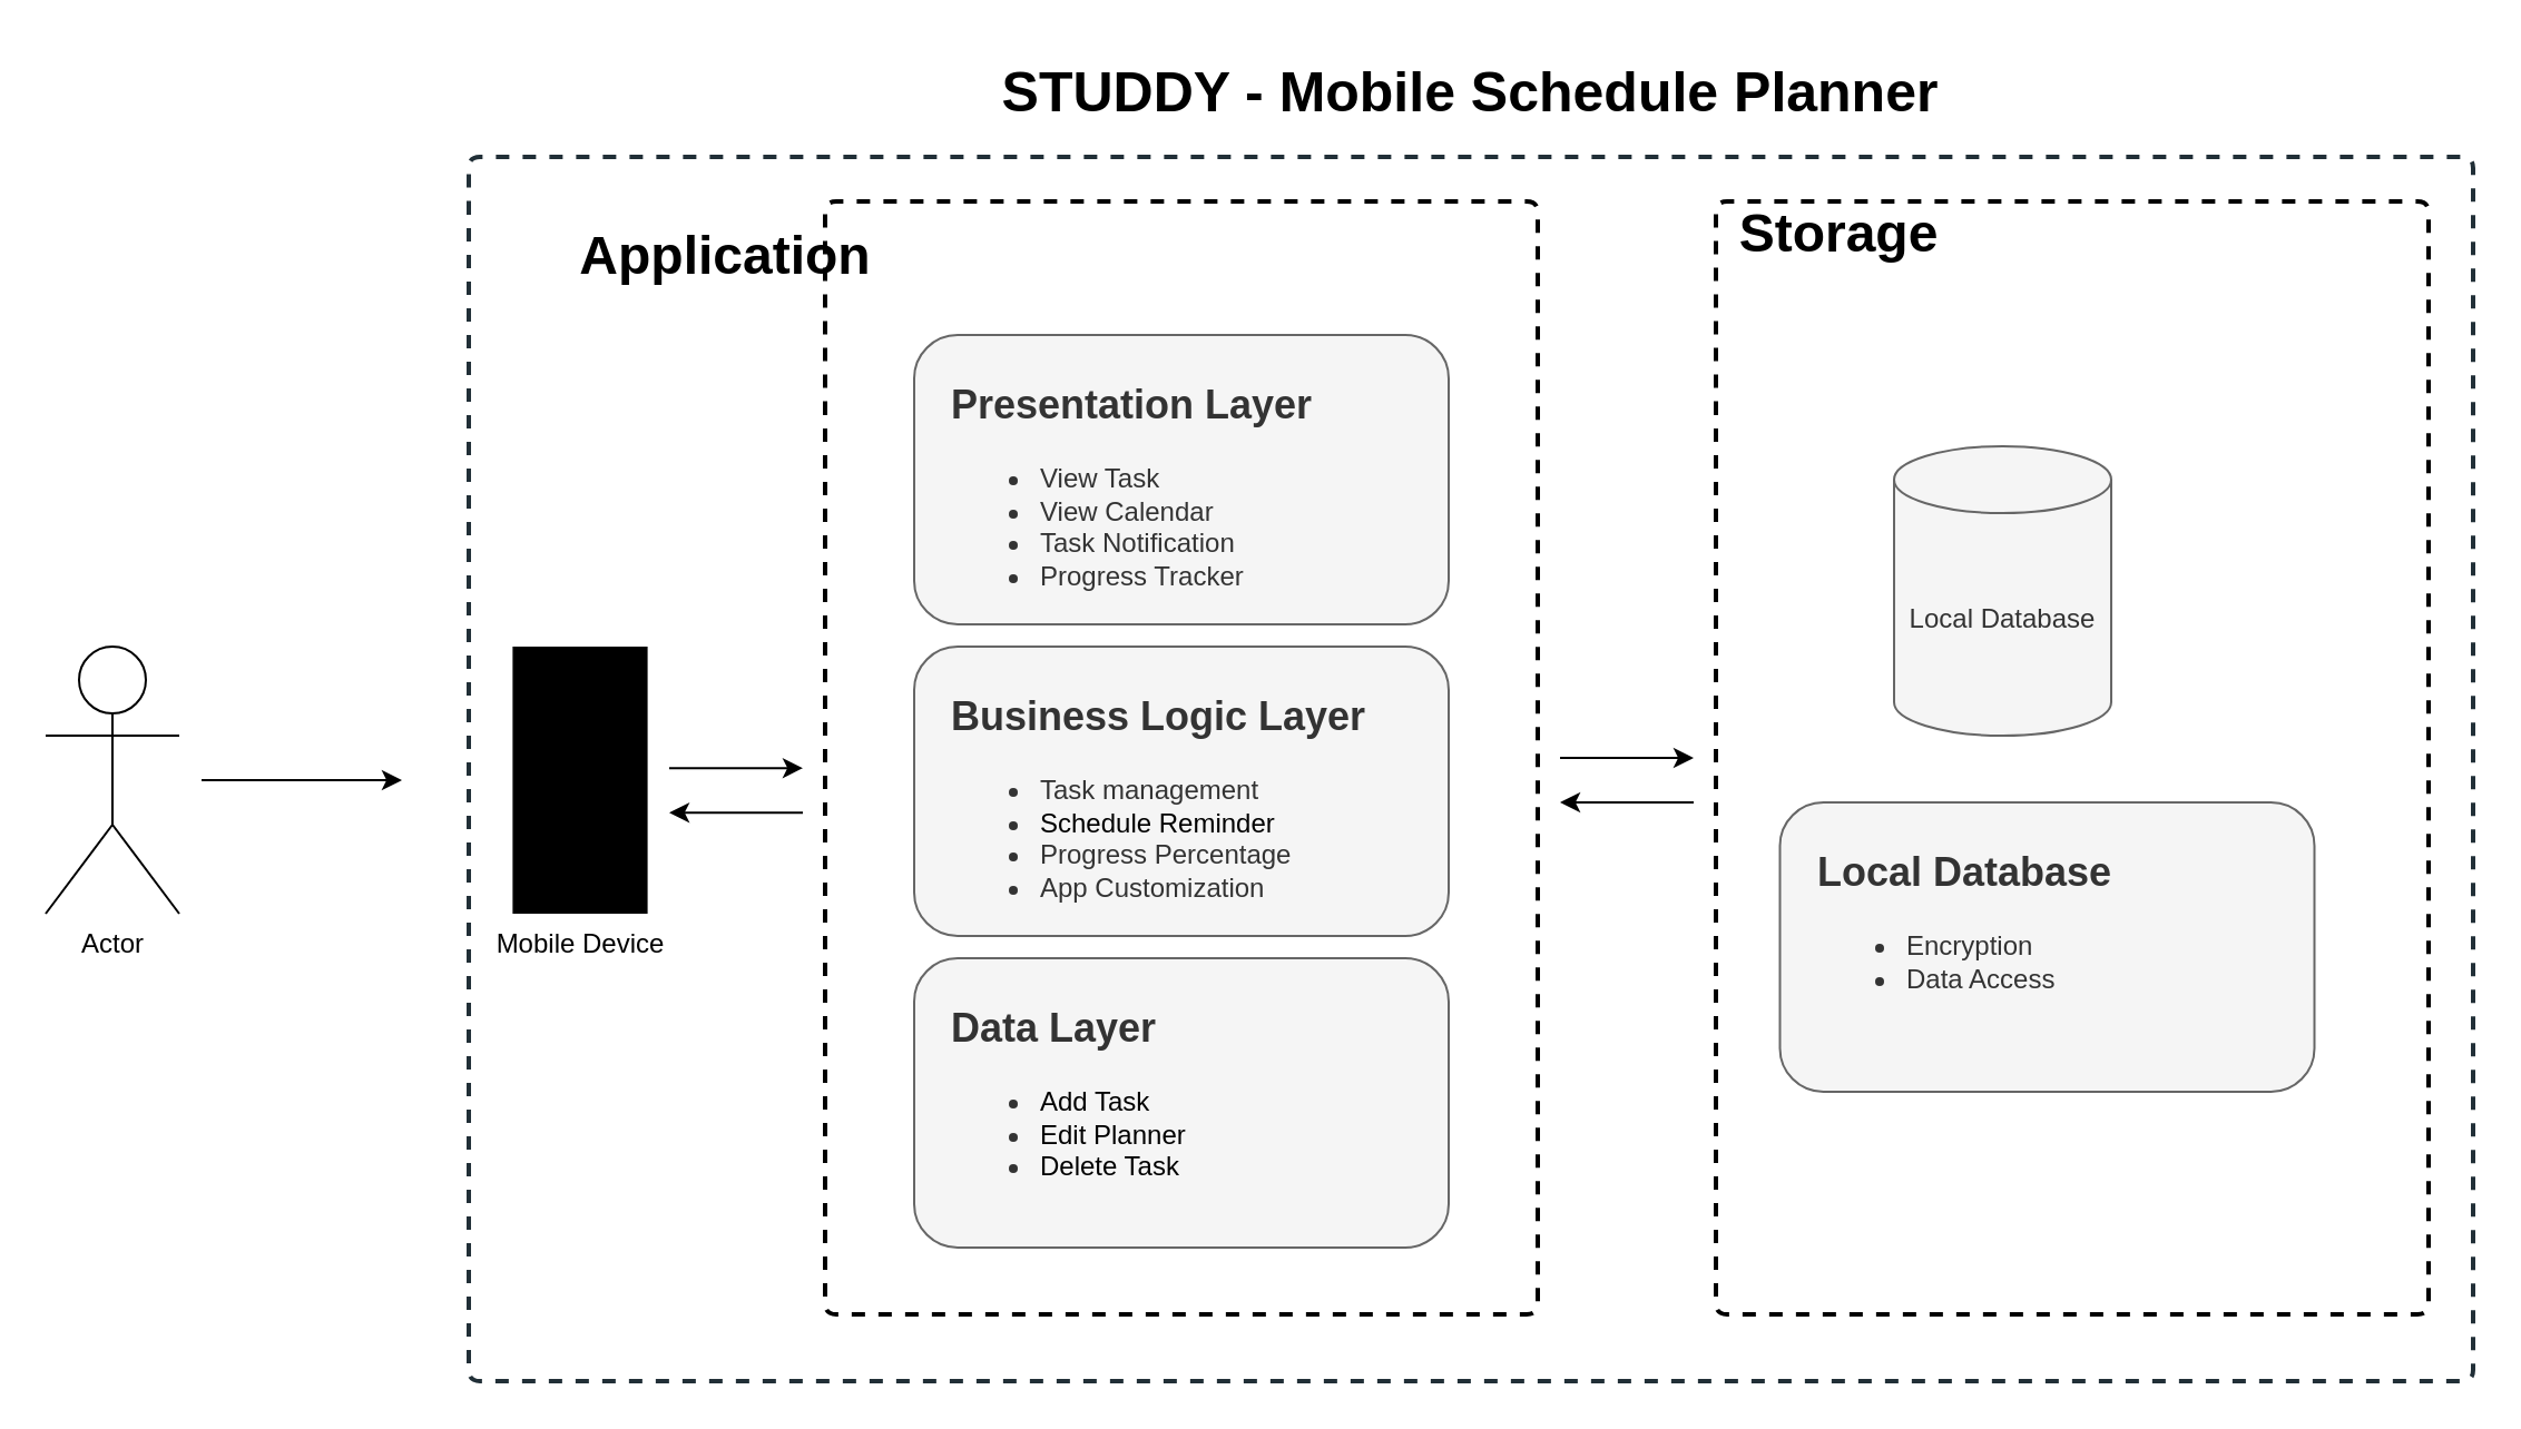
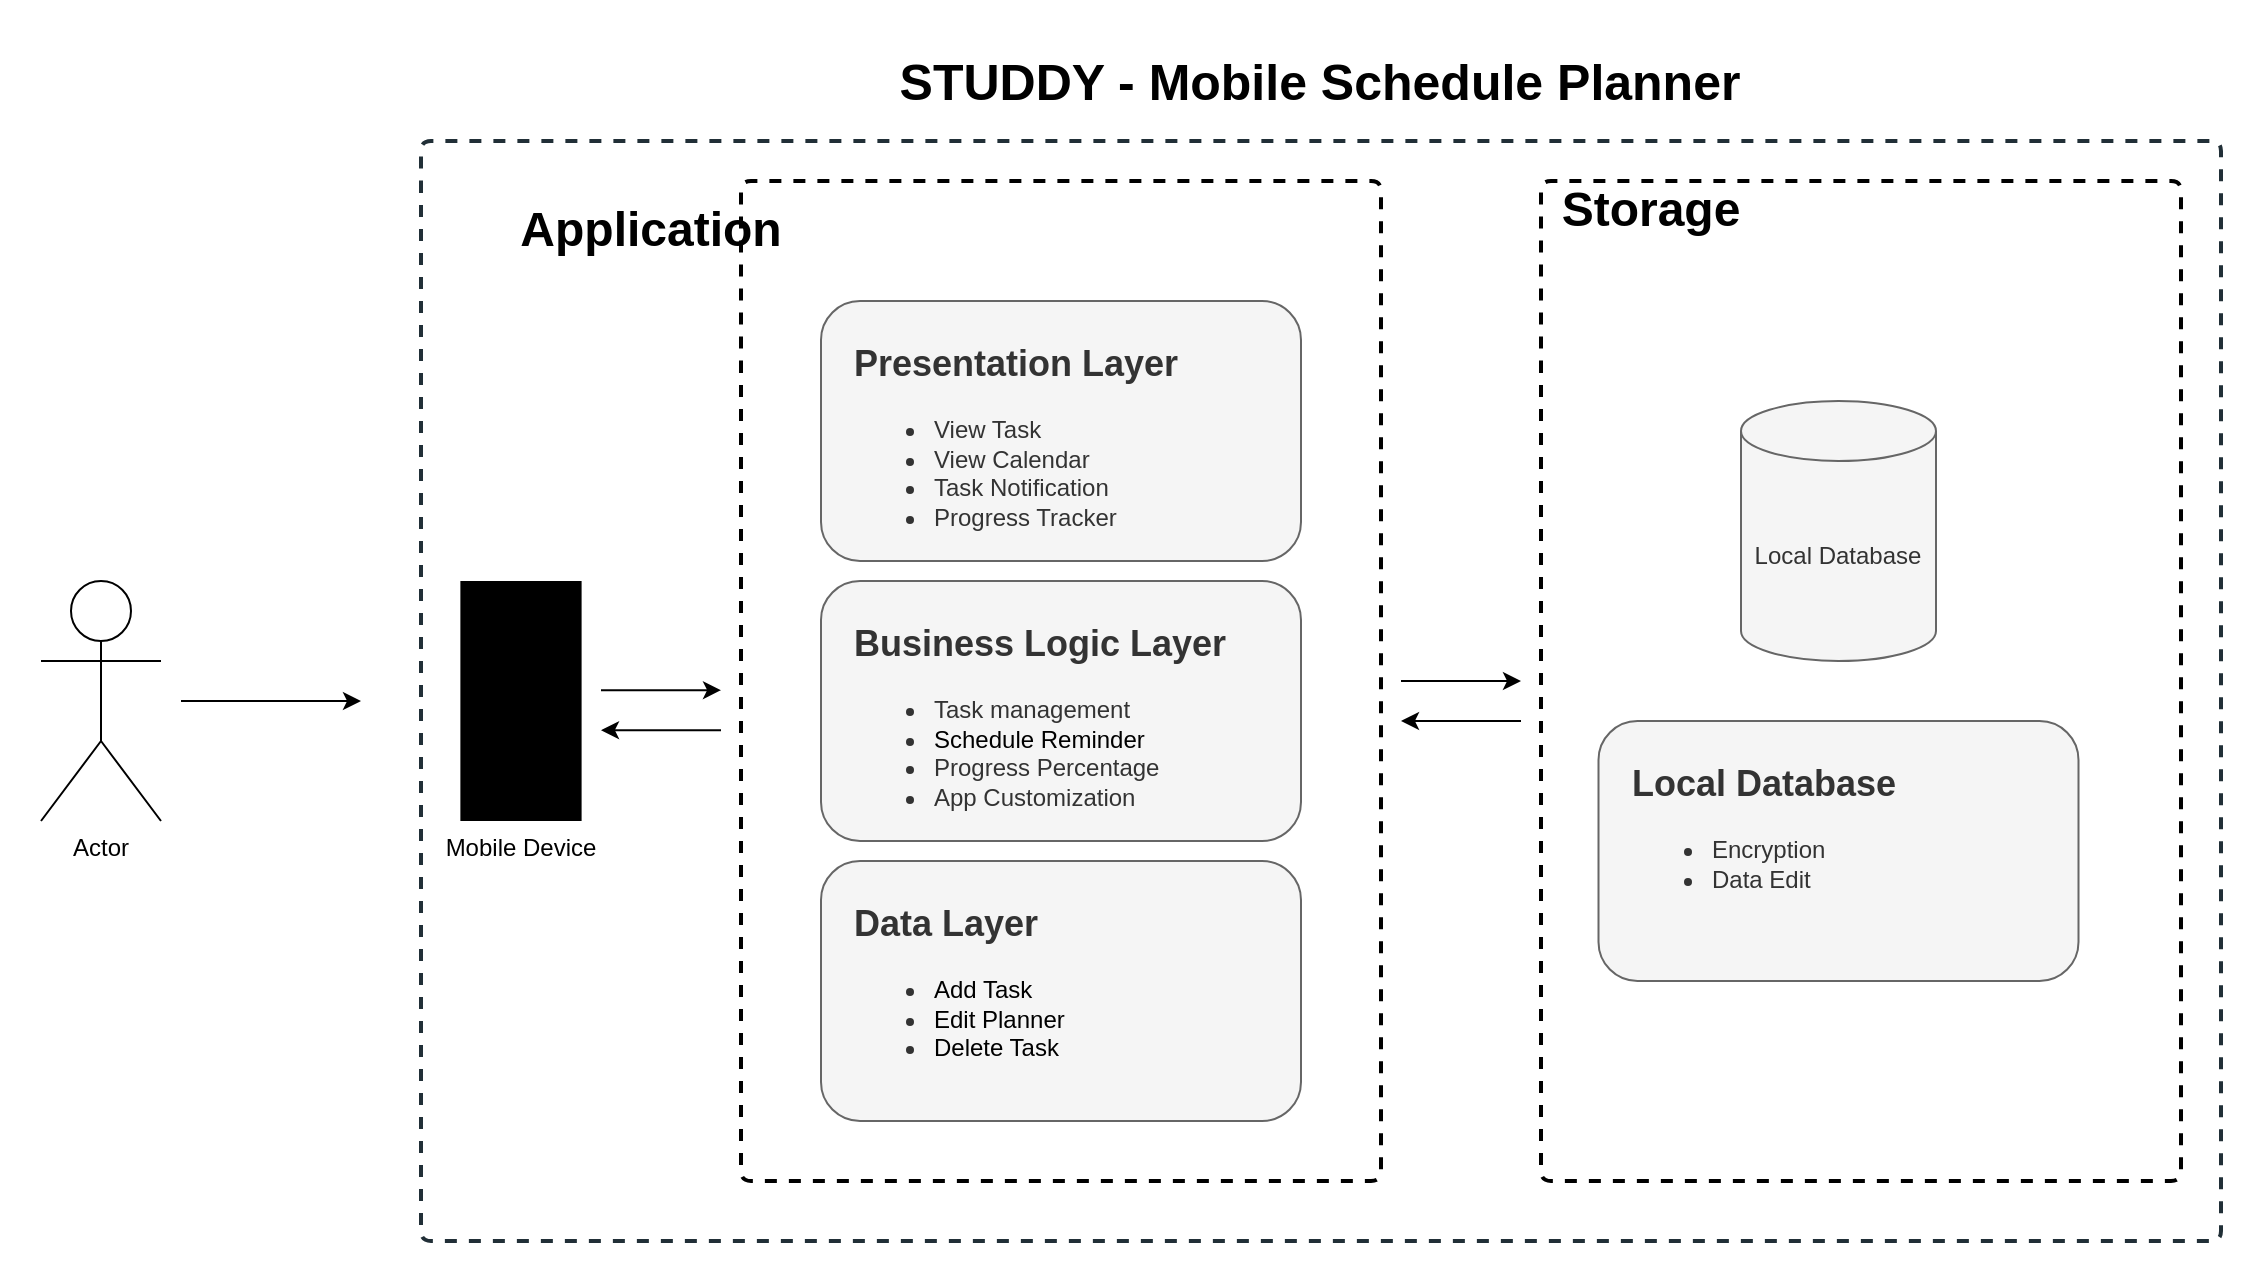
- <mxCell id="11" value="Local Database" style="shape=cylinder3;whiteSpace=wrap;html=1;boundedLbl=1;backgroundOutline=1;size=15;fillColor=#f5f5f5;strokeColor=#666666;fontColor=#333333;" vertex="1" parent="1"><mxGeometry x="850" y="200" width="97.5" height="130" as="geometry" /></mxCell>
+ <mxCell id="11" value="Local Database" style="shape=cylinder3;whiteSpace=wrap;html=1;boundedLbl=1;backgroundOutline=1;size=15;fillColor=#f5f5f5;strokeColor=#666666;fontColor=#333333;" vertex="1" parent="1"><mxGeometry x="870" y="200" width="97.5" height="130" as="geometry" /></mxCell>
- <mxCell id="18" value="&lt;h2&gt;Local Database&lt;/h2&gt;&lt;div&gt;&lt;ul&gt;&lt;li&gt;Encryption&lt;/li&gt;&lt;li&gt;Data Access&lt;/li&gt;&lt;/ul&gt;&lt;/div&gt;" style="rounded=1;whiteSpace=wrap;html=1;align=left;verticalAlign=top;fillColor=#f5f5f5;strokeColor=#666666;spacingLeft=15;fontColor=#333333;" vertex="1" parent="1"><mxGeometry x="798.75" y="360" width="240" height="130" as="geometry" /></mxCell>
+ <mxCell id="18" value="&lt;h2&gt;Local Database&lt;/h2&gt;&lt;div&gt;&lt;ul&gt;&lt;li&gt;Encryption&lt;/li&gt;&lt;li&gt;Data Edit&lt;/li&gt;&lt;/ul&gt;&lt;/div&gt;" style="rounded=1;whiteSpace=wrap;html=1;align=left;verticalAlign=top;fillColor=#f5f5f5;strokeColor=#666666;spacingLeft=15;fontColor=#333333;" vertex="1" parent="1"><mxGeometry x="798.75" y="360" width="240" height="130" as="geometry" /></mxCell>
